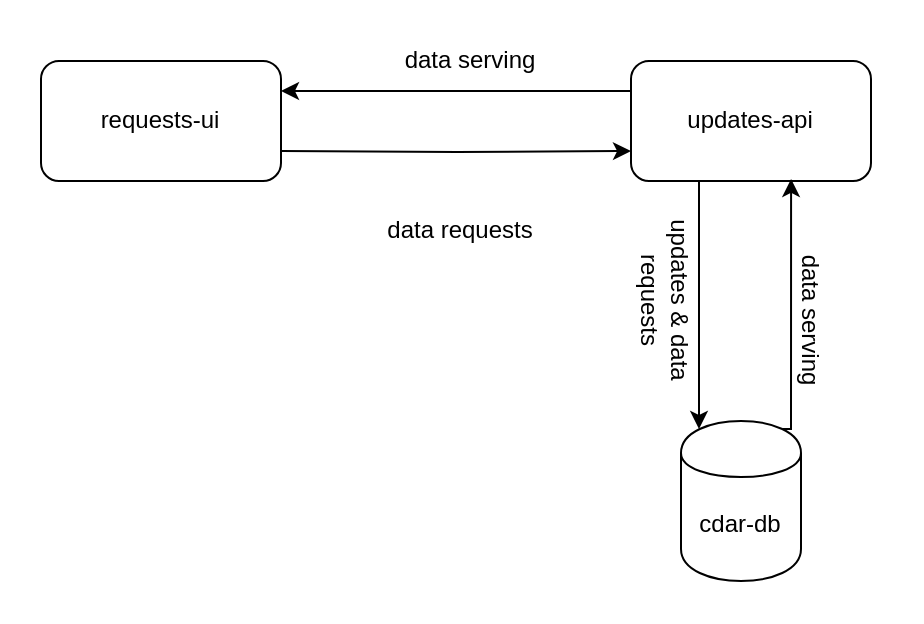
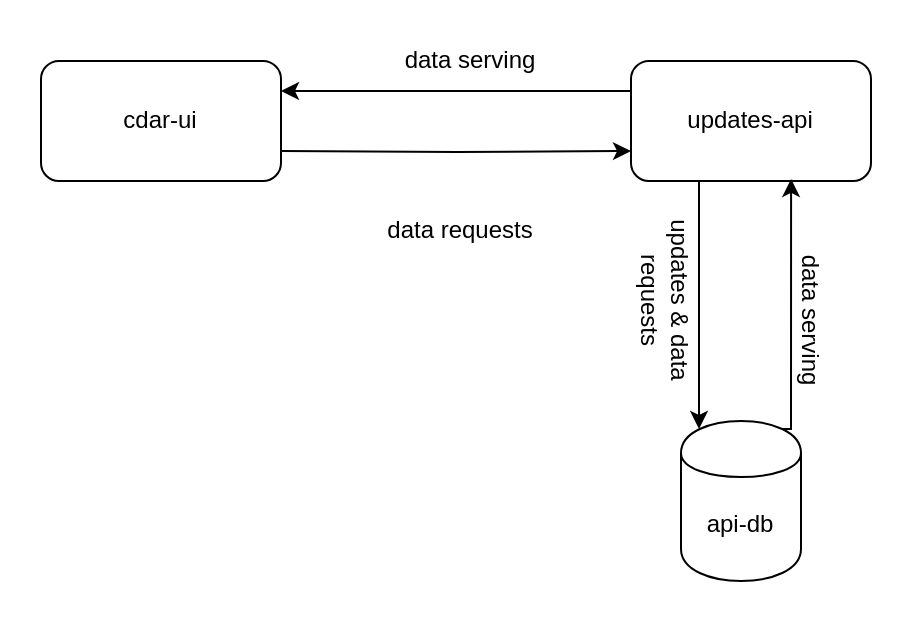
- <mxCell id="3" value="requests-ui" style="rounded=1;whiteSpace=wrap;html=1;" vertex="1" parent="1"><mxGeometry x="20" y="30" width="120" height="60" as="geometry" /></mxCell>
+ <mxCell id="3" value="cdar-ui" style="rounded=1;whiteSpace=wrap;html=1;" vertex="1" parent="1"><mxGeometry x="20" y="30" width="120" height="60" as="geometry" /></mxCell>
- <mxCell id="8" value="cdar-db" style="shape=cylinder;whiteSpace=wrap;html=1;boundedLbl=1;backgroundOutline=1;" vertex="1" parent="1"><mxGeometry x="340" y="210" width="60" height="80" as="geometry" /></mxCell>
+ <mxCell id="8" value="api-db" style="shape=cylinder;whiteSpace=wrap;html=1;boundedLbl=1;backgroundOutline=1;" vertex="1" parent="1"><mxGeometry x="340" y="210" width="60" height="80" as="geometry" /></mxCell>
